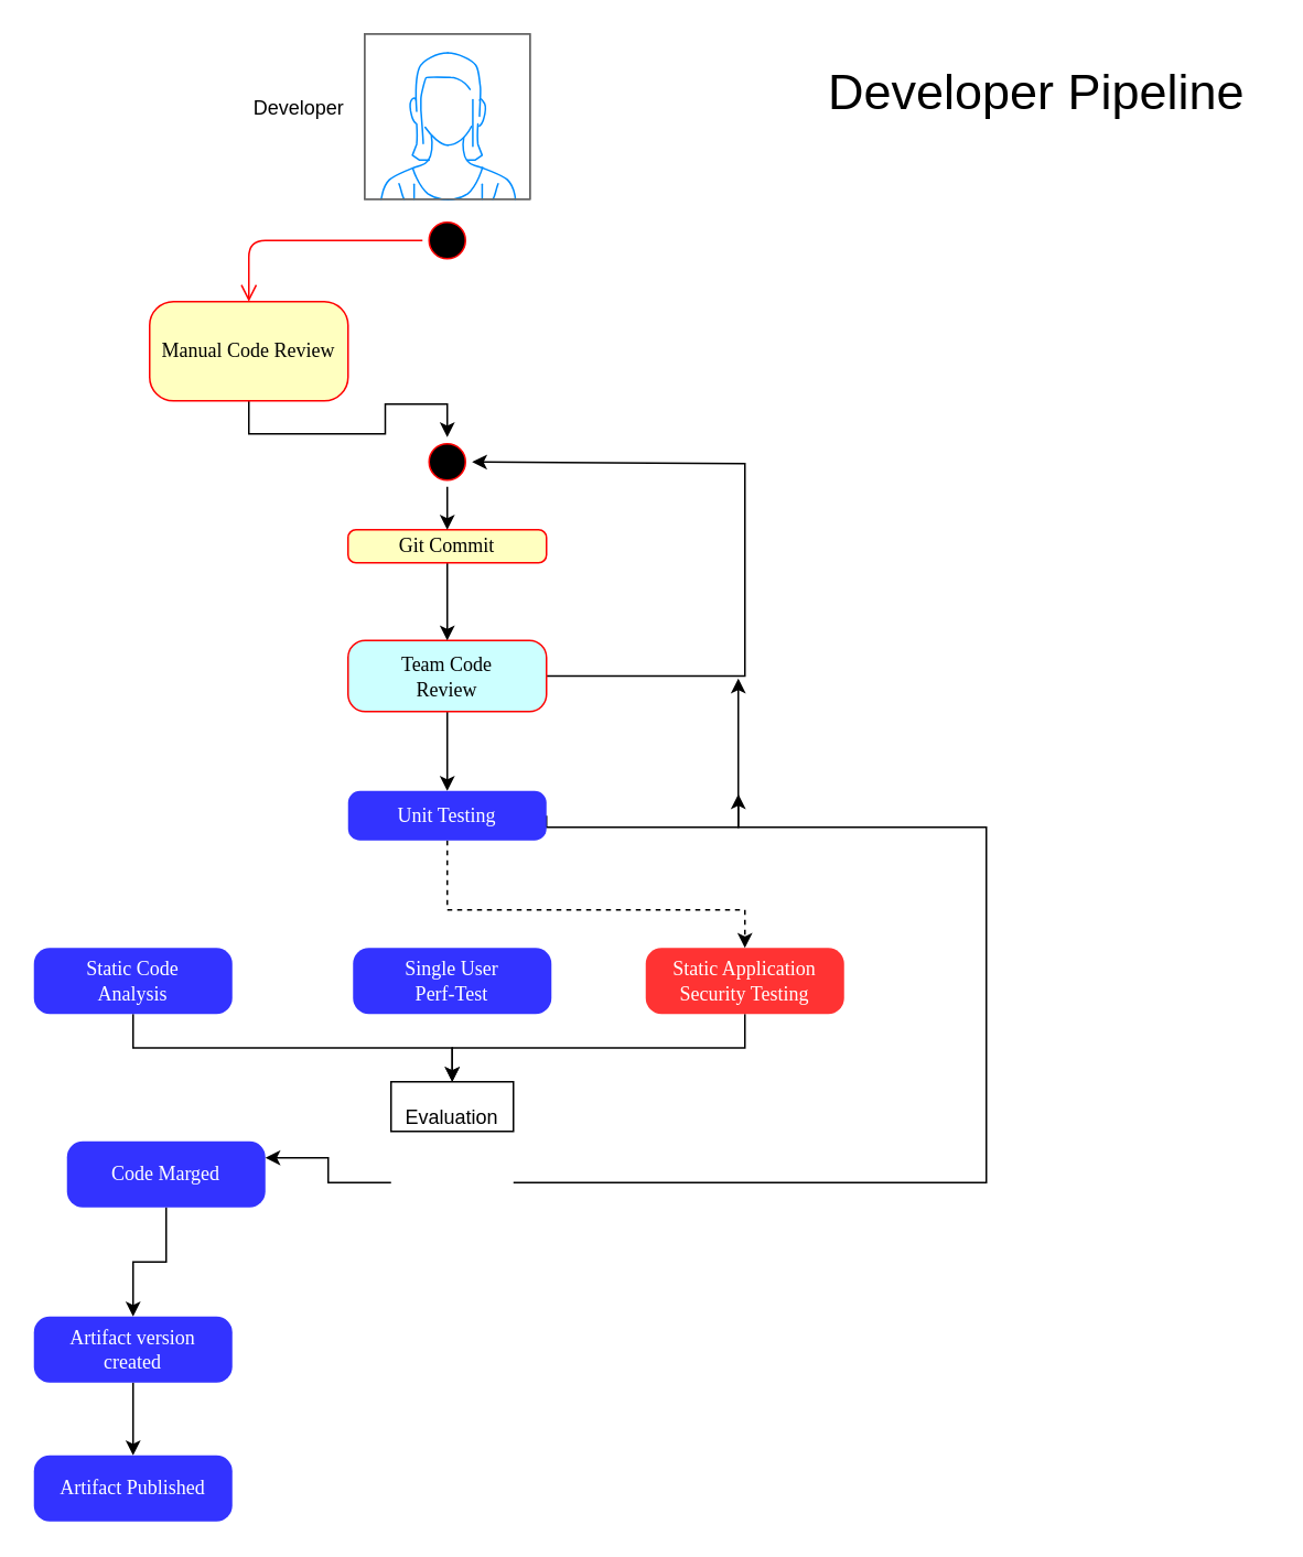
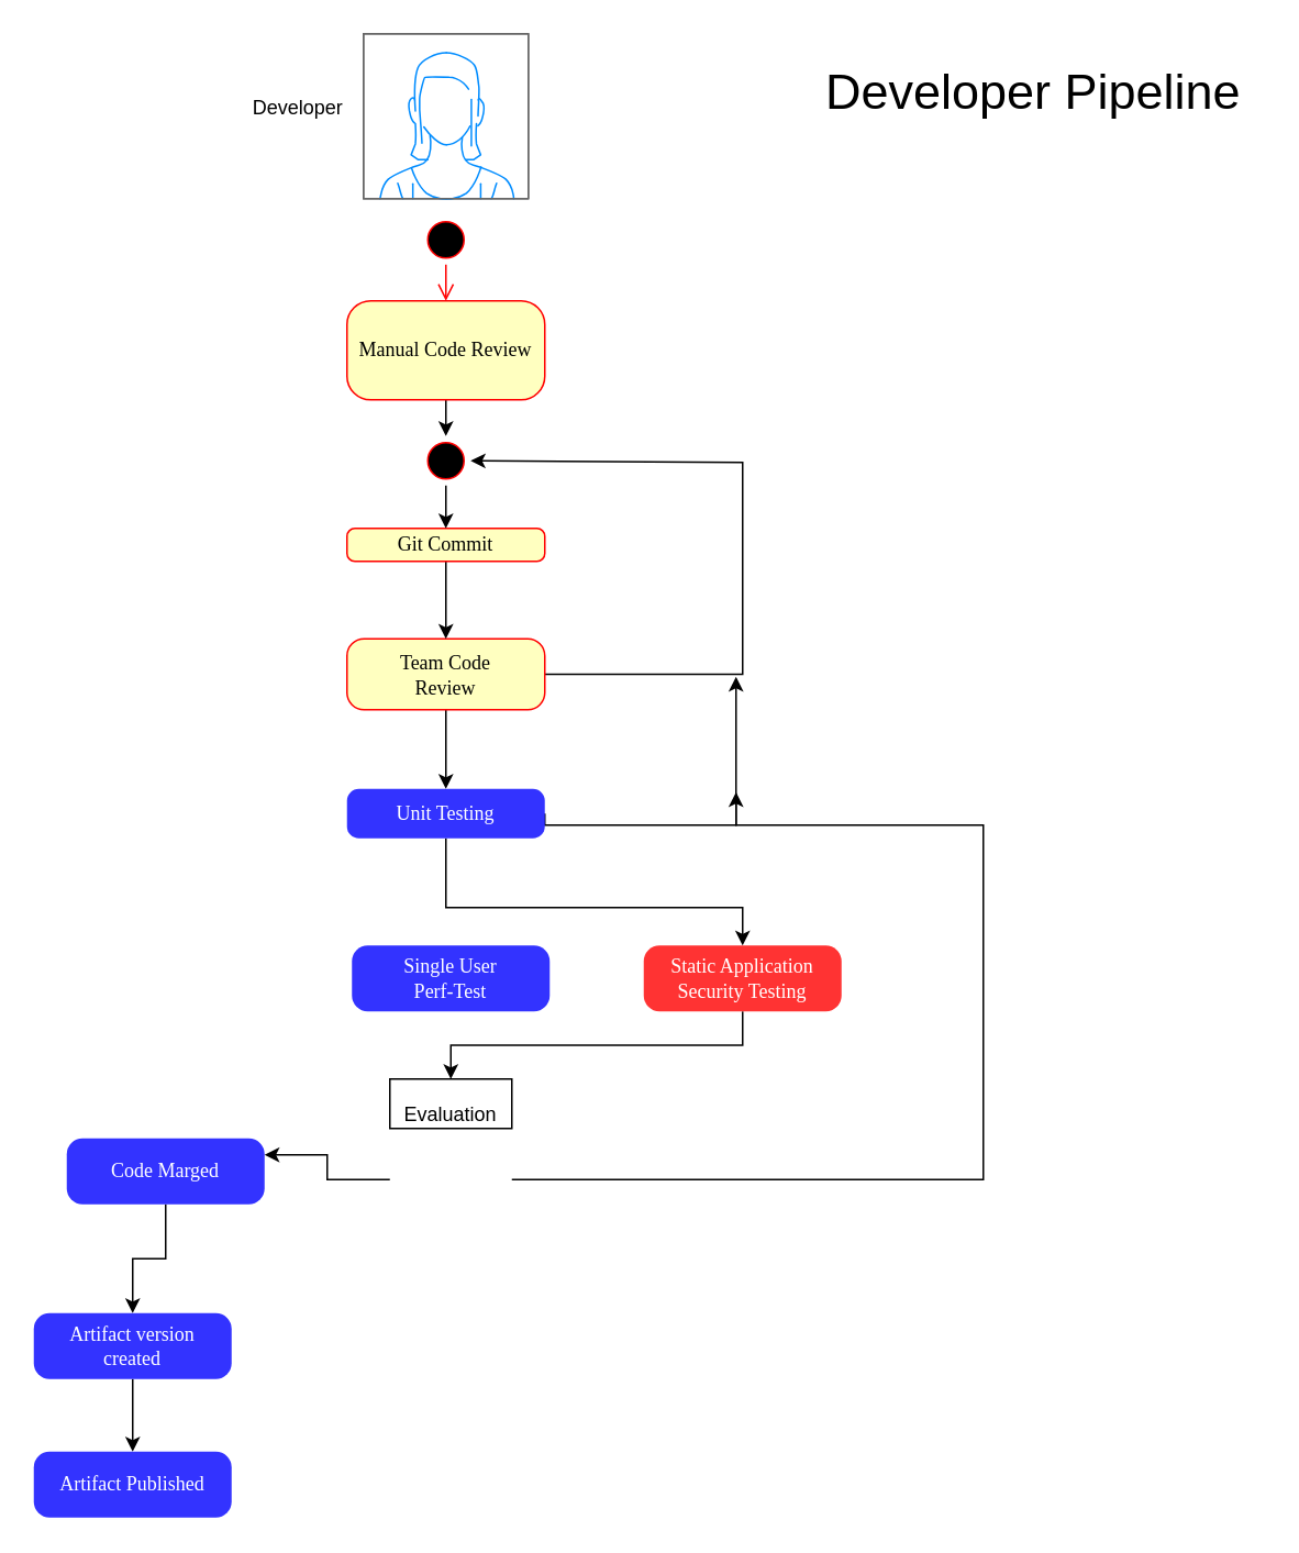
- <mxCell id="7" value="Manual Code Review" style="rounded=1;whiteSpace=wrap;html=1;arcSize=24;fillColor=#ffffc0;strokeColor=#ff0000;shadow=0;comic=0;labelBackgroundColor=none;fontFamily=Verdana;fontSize=12;fontColor=#000000;align=center;" parent="1" vertex="1"><mxGeometry x="90" y="182" width="120" height="60" as="geometry" /></mxCell>
+ <mxCell id="7" value="Manual Code Review" style="rounded=1;whiteSpace=wrap;html=1;arcSize=24;fillColor=#ffffc0;strokeColor=#ff0000;shadow=0;comic=0;labelBackgroundColor=none;fontFamily=Verdana;fontSize=12;fontColor=#000000;align=center;" parent="1" vertex="1"><mxGeometry x="210" y="182" width="120" height="60" as="geometry" /></mxCell>
- <mxCell id="5" value="Team Code&lt;br&gt;Review" style="rounded=1;whiteSpace=wrap;html=1;arcSize=24;fillColor=#CCFFFF;strokeColor=#ff0000;shadow=0;comic=0;labelBackgroundColor=none;fontFamily=Verdana;fontSize=12;fontColor=#000000;align=center;" parent="1" vertex="1"><mxGeometry x="210" y="387" width="120" height="43" as="geometry" /></mxCell>
+ <mxCell id="5" value="Team Code&lt;br&gt;Review" style="rounded=1;whiteSpace=wrap;html=1;arcSize=24;fillColor=#ffffc0;strokeColor=#ff0000;shadow=0;comic=0;labelBackgroundColor=none;fontFamily=Verdana;fontSize=12;fontColor=#000000;align=center;" parent="1" vertex="1"><mxGeometry x="210" y="387" width="120" height="43" as="geometry" /></mxCell>
- <mxCell id="12" style="edgeStyle=orthogonalEdgeStyle;rounded=0;orthogonalLoop=1;jettySize=auto;html=1;exitX=0.5;exitY=1;exitDx=0;exitDy=0;entryX=0.5;entryY=0;entryDx=0;entryDy=0;fontSize=30;fontColor=none;dashed=1;" parent="1" source="14" target="24" edge="1"><mxGeometry relative="1" as="geometry"><Array as="points"><mxPoint x="270" y="550" /><mxPoint x="450" y="550" /></Array></mxGeometry></mxCell>
+ <mxCell id="12" style="edgeStyle=orthogonalEdgeStyle;rounded=0;orthogonalLoop=1;jettySize=auto;html=1;exitX=0.5;exitY=1;exitDx=0;exitDy=0;entryX=0.5;entryY=0;entryDx=0;entryDy=0;fontSize=30;fontColor=none;" parent="1" source="14" target="24" edge="1"><mxGeometry relative="1" as="geometry"><Array as="points"><mxPoint x="270" y="550" /><mxPoint x="450" y="550" /></Array></mxGeometry></mxCell>
- <mxCell id="11" value="Static Code&lt;br&gt;Analysis" style="rounded=1;whiteSpace=wrap;html=1;arcSize=24;fillColor=#3333FF;strokeColor=none;shadow=0;comic=0;labelBackgroundColor=none;fontFamily=Verdana;fontSize=12;fontColor=#FFFFFF;align=center;" parent="1" vertex="1"><mxGeometry x="20" y="573" width="120" height="40" as="geometry" /></mxCell>
- <mxCell id="10" style="edgeStyle=orthogonalEdgeStyle;rounded=0;orthogonalLoop=1;jettySize=auto;html=1;exitX=0.5;exitY=1;exitDx=0;exitDy=0;fontSize=10;fontColor=none;" parent="1" source="11" target="31" edge="1"><mxGeometry relative="1" as="geometry" /></mxCell>
